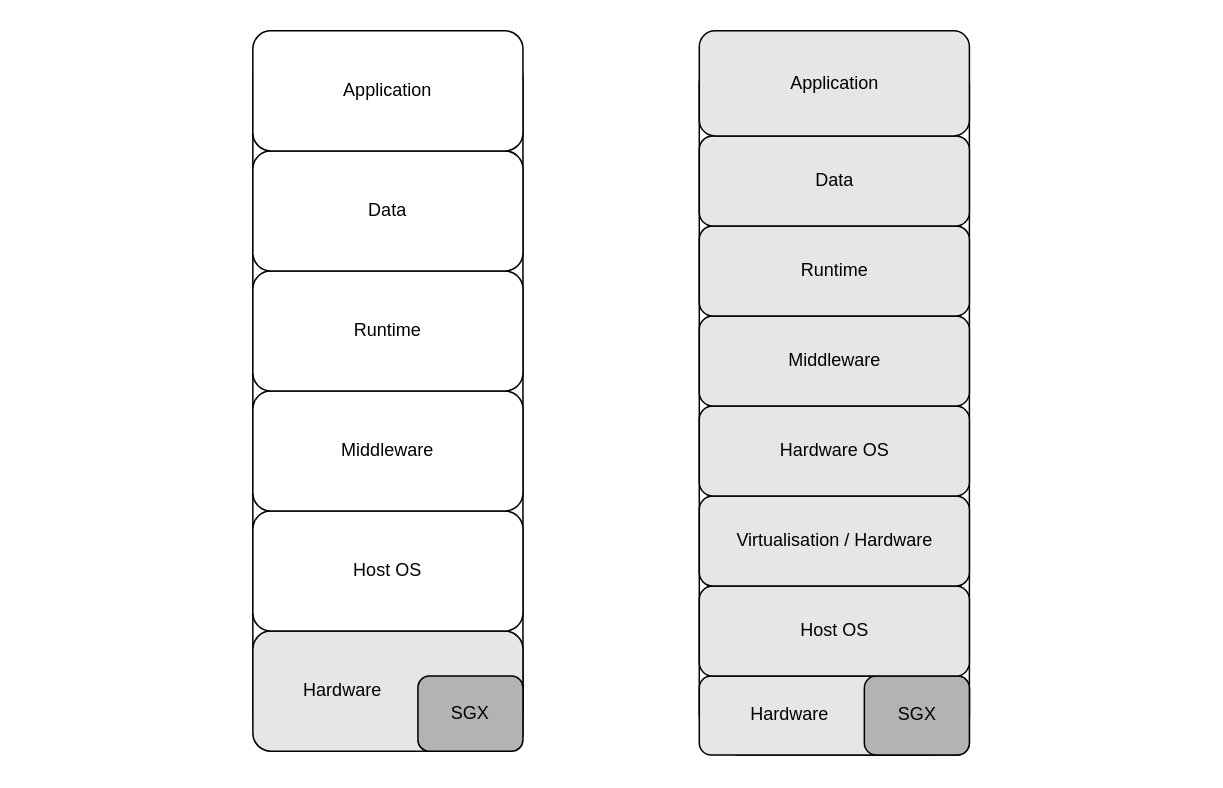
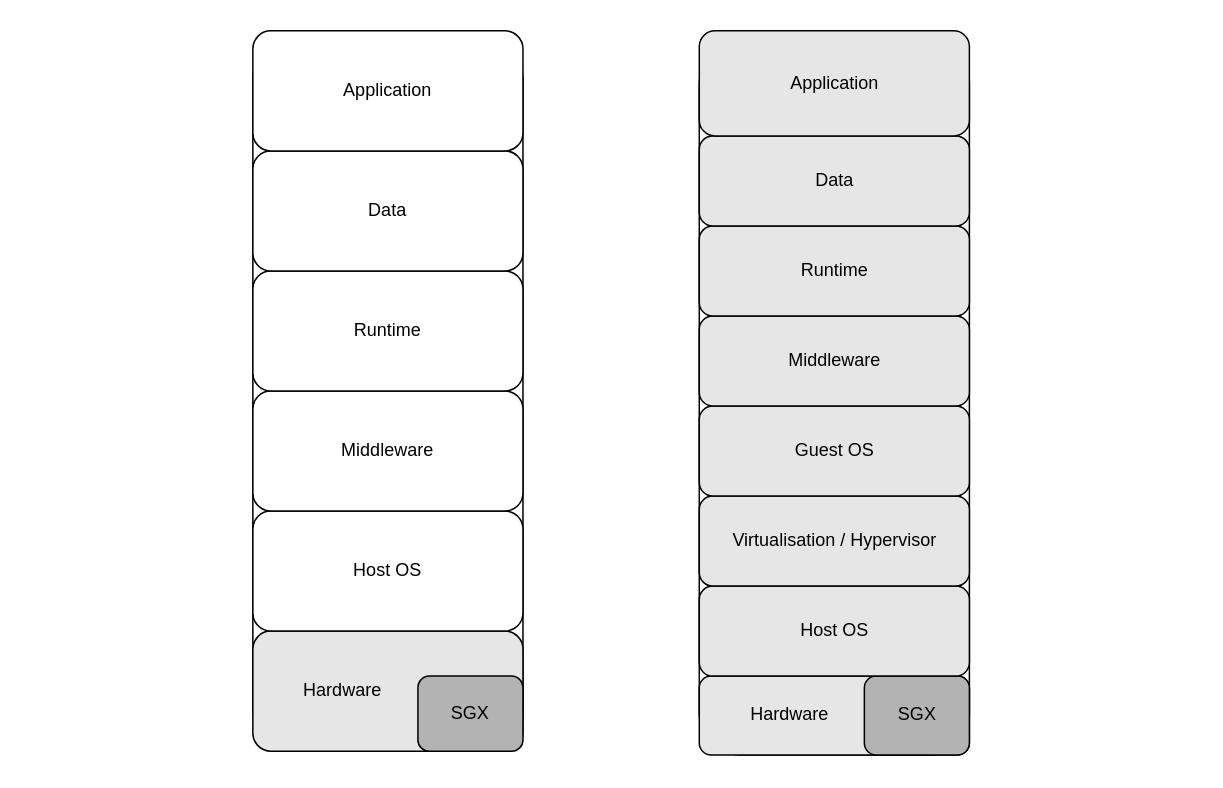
- <mxCell id="17" value="Hardware OS" style="rounded=1;whiteSpace=wrap;html=1;fillColor=#E6E6E6;" parent="1" vertex="1"><mxGeometry x="465.5" y="270" width="180" height="60" as="geometry" /></mxCell>
+ <mxCell id="17" value="Guest OS" style="rounded=1;whiteSpace=wrap;html=1;fillColor=#E6E6E6;" parent="1" vertex="1"><mxGeometry x="465.5" y="270" width="180" height="60" as="geometry" /></mxCell>
- <mxCell id="16" value="Virtualisation / Hardware" style="rounded=1;whiteSpace=wrap;html=1;fillColor=#E6E6E6;" parent="1" vertex="1"><mxGeometry x="465.5" y="330" width="180" height="60" as="geometry" /></mxCell>
+ <mxCell id="16" value="Virtualisation / Hypervisor" style="rounded=1;whiteSpace=wrap;html=1;fillColor=#E6E6E6;" parent="1" vertex="1"><mxGeometry x="465.5" y="330" width="180" height="60" as="geometry" /></mxCell>
